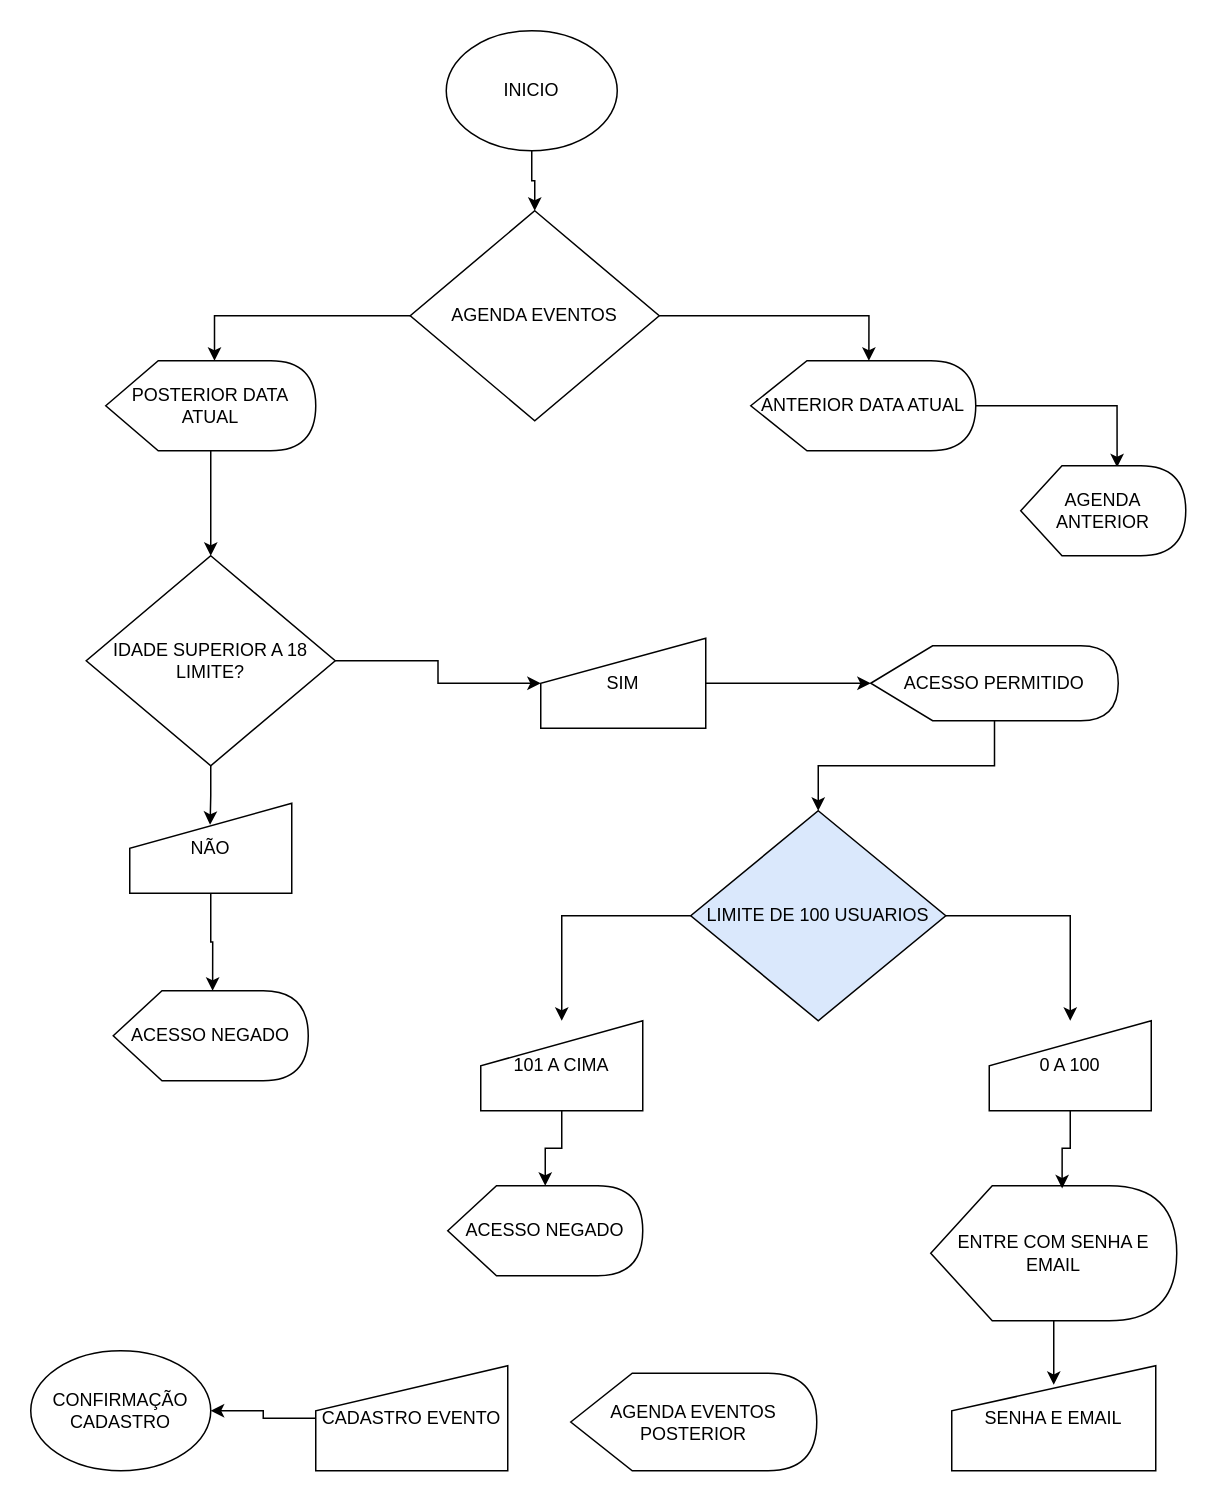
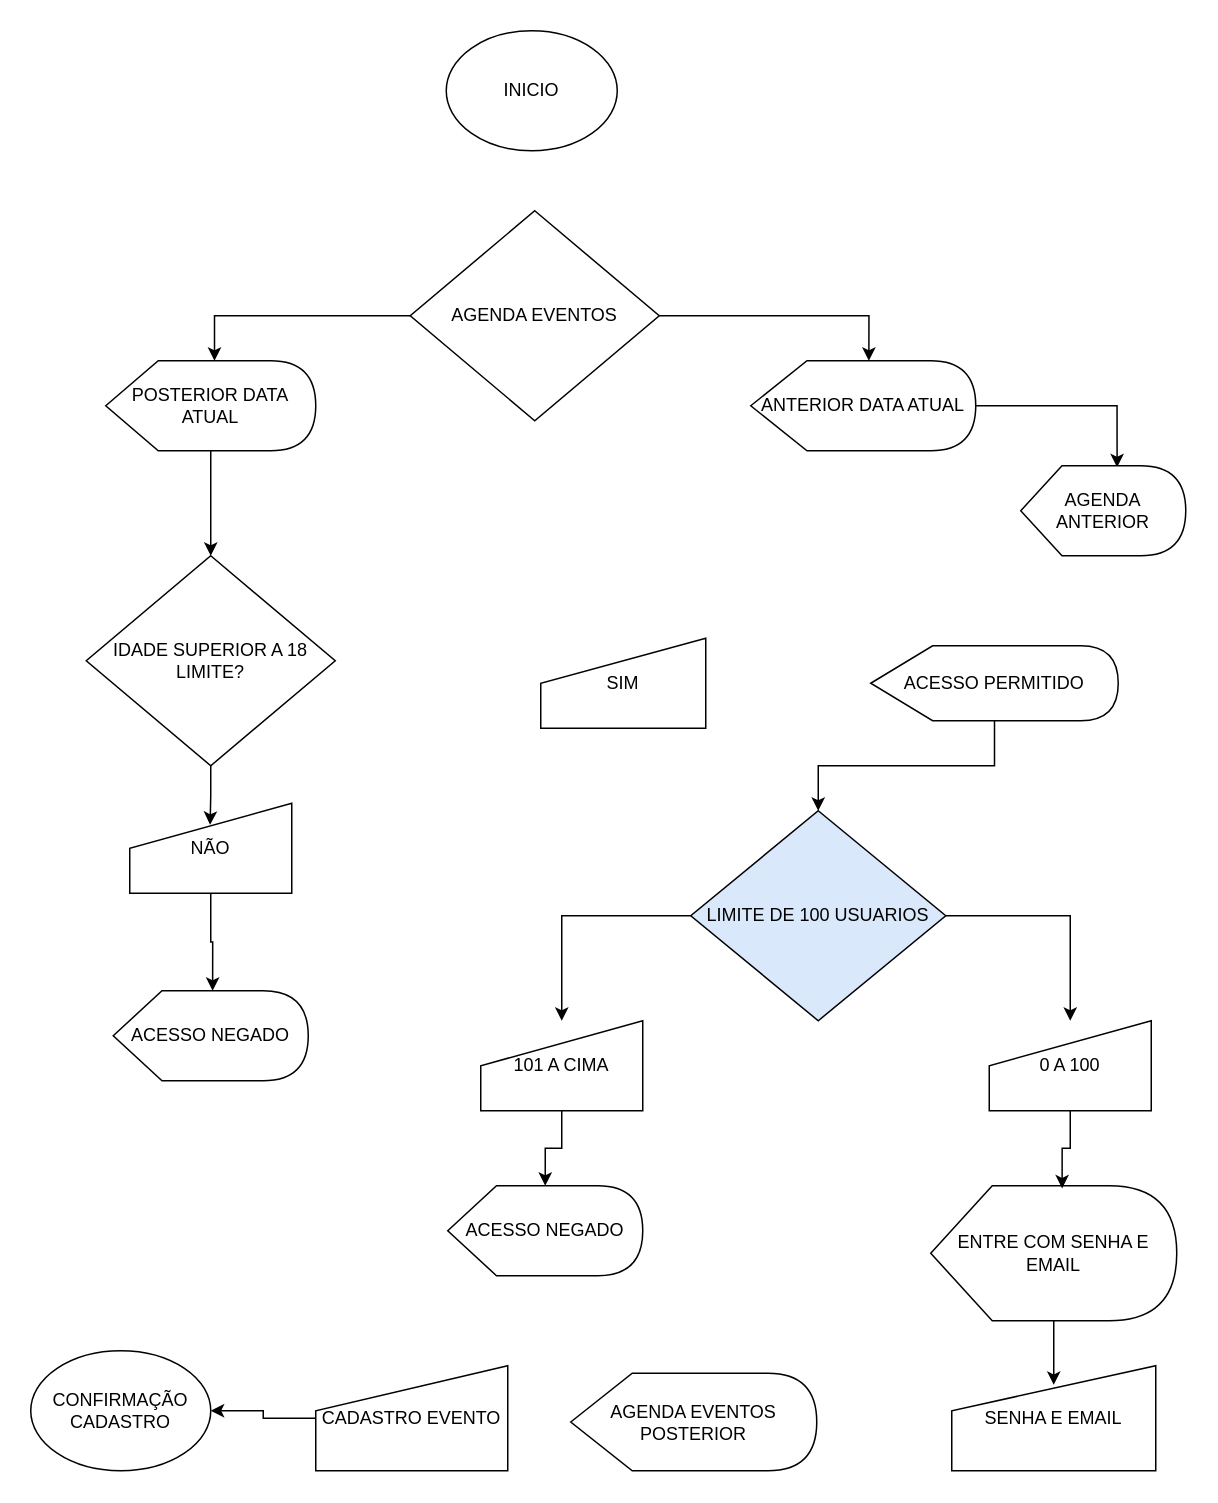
- <mxCell id="2" style="edgeStyle=orthogonalEdgeStyle;rounded=0;orthogonalLoop=1;jettySize=auto;html=1;entryX=0.5;entryY=0;entryDx=0;entryDy=0;" edge="1" parent="1" source="3" target="19"><mxGeometry relative="1" as="geometry"><mxPoint x="354" y="120" as="targetPoint" /></mxGeometry></mxCell>
- <mxCell id="7" style="edgeStyle=orthogonalEdgeStyle;rounded=0;orthogonalLoop=1;jettySize=auto;html=1;" edge="1" parent="1" source="9" target="11"><mxGeometry relative="1" as="geometry" /></mxCell>
- <mxCell id="10" style="edgeStyle=orthogonalEdgeStyle;rounded=0;orthogonalLoop=1;jettySize=auto;html=1;" edge="1" parent="1" source="11" target="16"><mxGeometry relative="1" as="geometry" /></mxCell>
